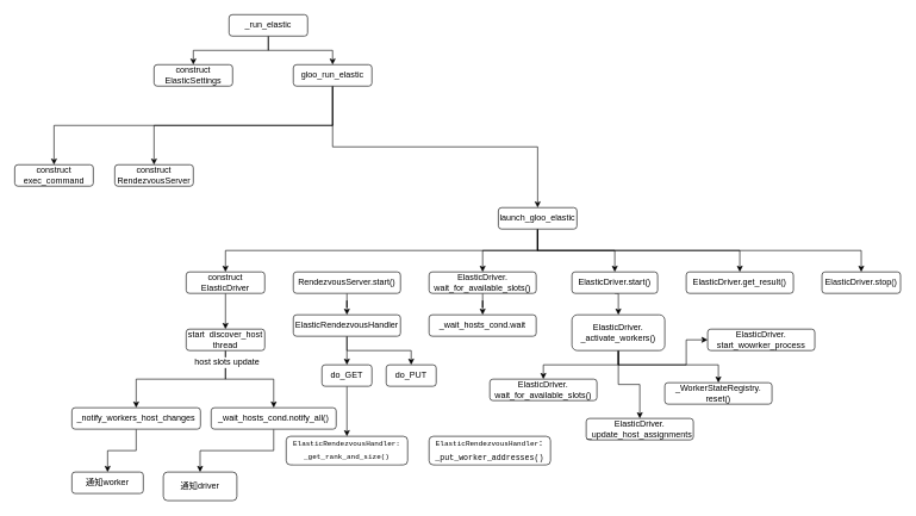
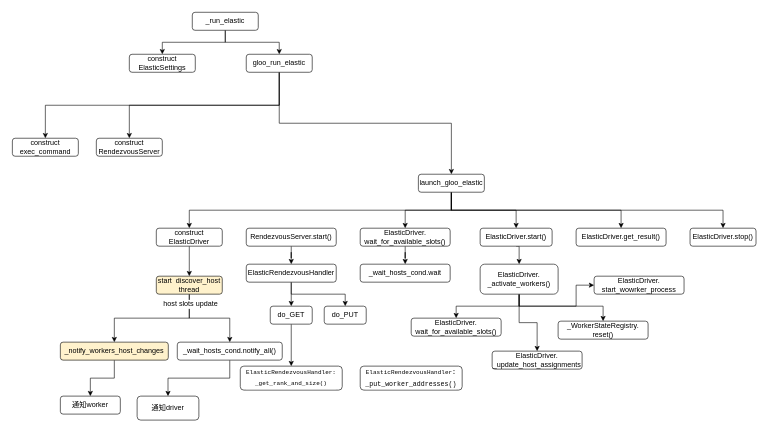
- <mxCell id="28" value="start&amp;nbsp; discover_host&lt;br&gt;thread" style="rounded=1;whiteSpace=wrap;html=1;" parent="1" vertex="1"><mxGeometry x="260" y="460" width="110" height="30" as="geometry" /></mxCell>
+ <mxCell id="28" value="start&amp;nbsp; discover_host&lt;br&gt;thread" style="rounded=1;whiteSpace=wrap;html=1;fillColor=#fff2cc;" parent="1" vertex="1"><mxGeometry x="260" y="460" width="110" height="30" as="geometry" /></mxCell>
- <mxCell id="30" value="_notify_workers_host_changes" style="rounded=1;whiteSpace=wrap;html=1;" parent="1" vertex="1"><mxGeometry x="100" y="570" width="180" height="30" as="geometry" /></mxCell>
+ <mxCell id="30" value="_notify_workers_host_changes" style="rounded=1;whiteSpace=wrap;html=1;fillColor=#fff2cc;" parent="1" vertex="1"><mxGeometry x="100" y="570" width="180" height="30" as="geometry" /></mxCell>
